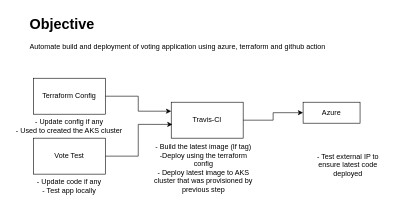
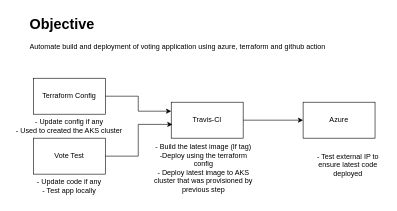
- <mxCell id="5" value="Azure" style="rounded=0;whiteSpace=wrap;html=1;" parent="1" vertex="1"><mxGeometry x="505" y="170" width="95" height="35" as="geometry" /></mxCell>
+ <mxCell id="5" value="Azure" style="rounded=0;whiteSpace=wrap;html=1;" parent="1" vertex="1"><mxGeometry x="505" y="170" width="120" height="60" as="geometry" /></mxCell>
